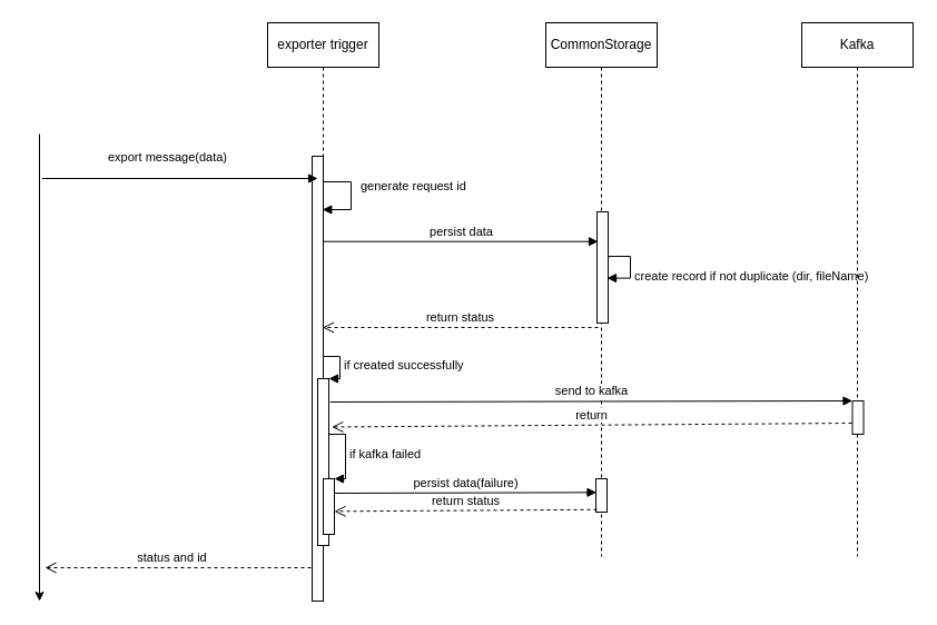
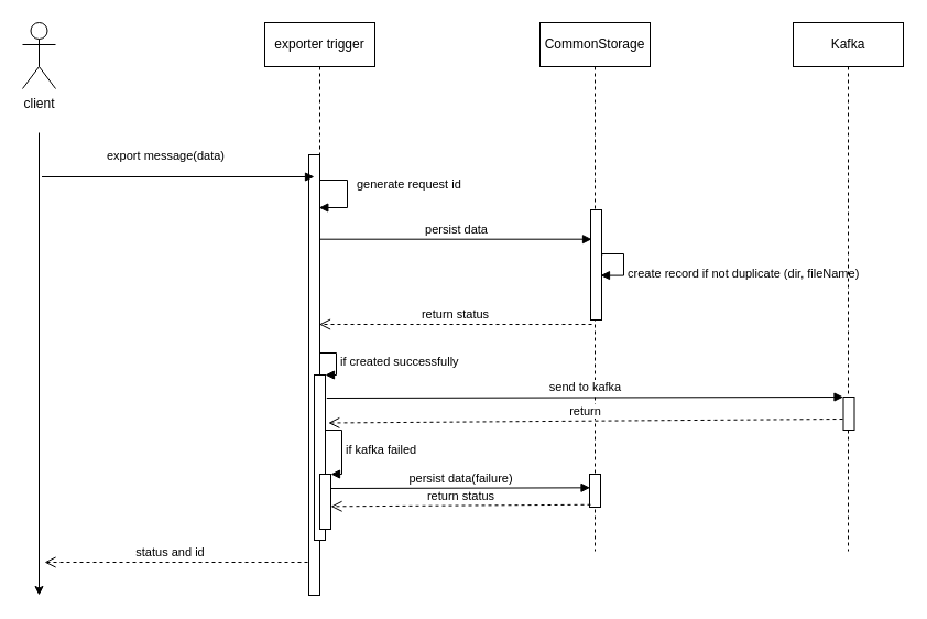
+ <mxCell id="3" value="client" style="shape=umlActor;verticalLabelPosition=bottom;verticalAlign=top;html=1;" parent="1" vertex="1"><mxGeometry x="20" y="20" width="30" height="60" as="geometry" /></mxCell>
